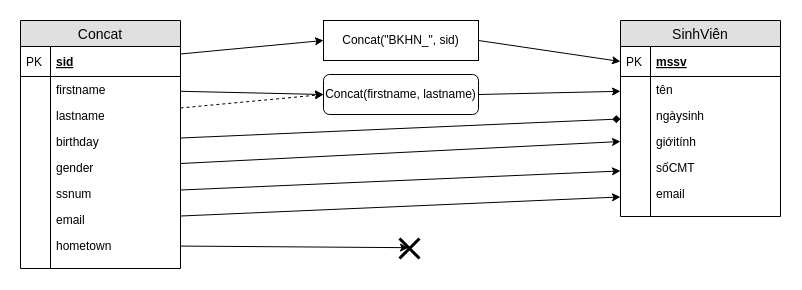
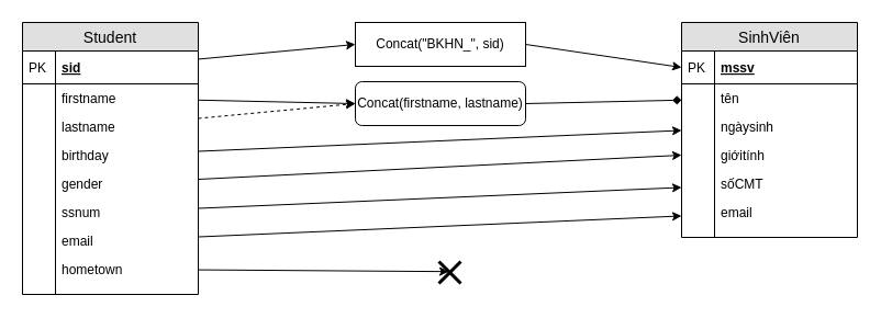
- <mxCell id="2" value="Concat" style="swimlane;fontStyle=0;childLayout=stackLayout;horizontal=1;startSize=26;fillColor=#e0e0e0;horizontalStack=0;resizeParent=1;resizeParentMax=0;resizeLast=0;collapsible=1;marginBottom=0;swimlaneFillColor=#ffffff;align=center;fontSize=14;" vertex="1" parent="1"><mxGeometry x="20" y="20" width="160" height="248" as="geometry" /></mxCell>
+ <mxCell id="2" value="Student" style="swimlane;fontStyle=0;childLayout=stackLayout;horizontal=1;startSize=26;fillColor=#e0e0e0;horizontalStack=0;resizeParent=1;resizeParentMax=0;resizeLast=0;collapsible=1;marginBottom=0;swimlaneFillColor=#ffffff;align=center;fontSize=14;" vertex="1" parent="1"><mxGeometry x="20" y="20" width="160" height="248" as="geometry" /></mxCell>
- <mxCell id="43" value="" style="endArrow=classic;html=1;exitX=1;exitY=0.5;exitDx=0;exitDy=0;" edge="1" parent="1" source="40" target="24"><mxGeometry width="50" height="50" relative="1" as="geometry"><mxPoint x="20" y="340" as="sourcePoint" /><mxPoint x="70" y="290" as="targetPoint" /></mxGeometry></mxCell>
+ <mxCell id="43" value="" style="endArrow=diamond;html=1;exitX=1;exitY=0.5;exitDx=0;exitDy=0;" edge="1" parent="1" source="40" target="24"><mxGeometry width="50" height="50" relative="1" as="geometry"><mxPoint x="20" y="340" as="sourcePoint" /><mxPoint x="70" y="290" as="targetPoint" /></mxGeometry></mxCell>
- <mxCell id="39" value="" style="endArrow=diamond;html=1;" edge="1" parent="1" source="9" target="26"><mxGeometry width="50" height="50" relative="1" as="geometry"><mxPoint x="0" y="500" as="sourcePoint" /><mxPoint x="50" y="450" as="targetPoint" /></mxGeometry></mxCell>
+ <mxCell id="39" value="" style="endArrow=classic;html=1;" edge="1" parent="1" source="9" target="26"><mxGeometry width="50" height="50" relative="1" as="geometry"><mxPoint x="0" y="500" as="sourcePoint" /><mxPoint x="50" y="450" as="targetPoint" /></mxGeometry></mxCell>
